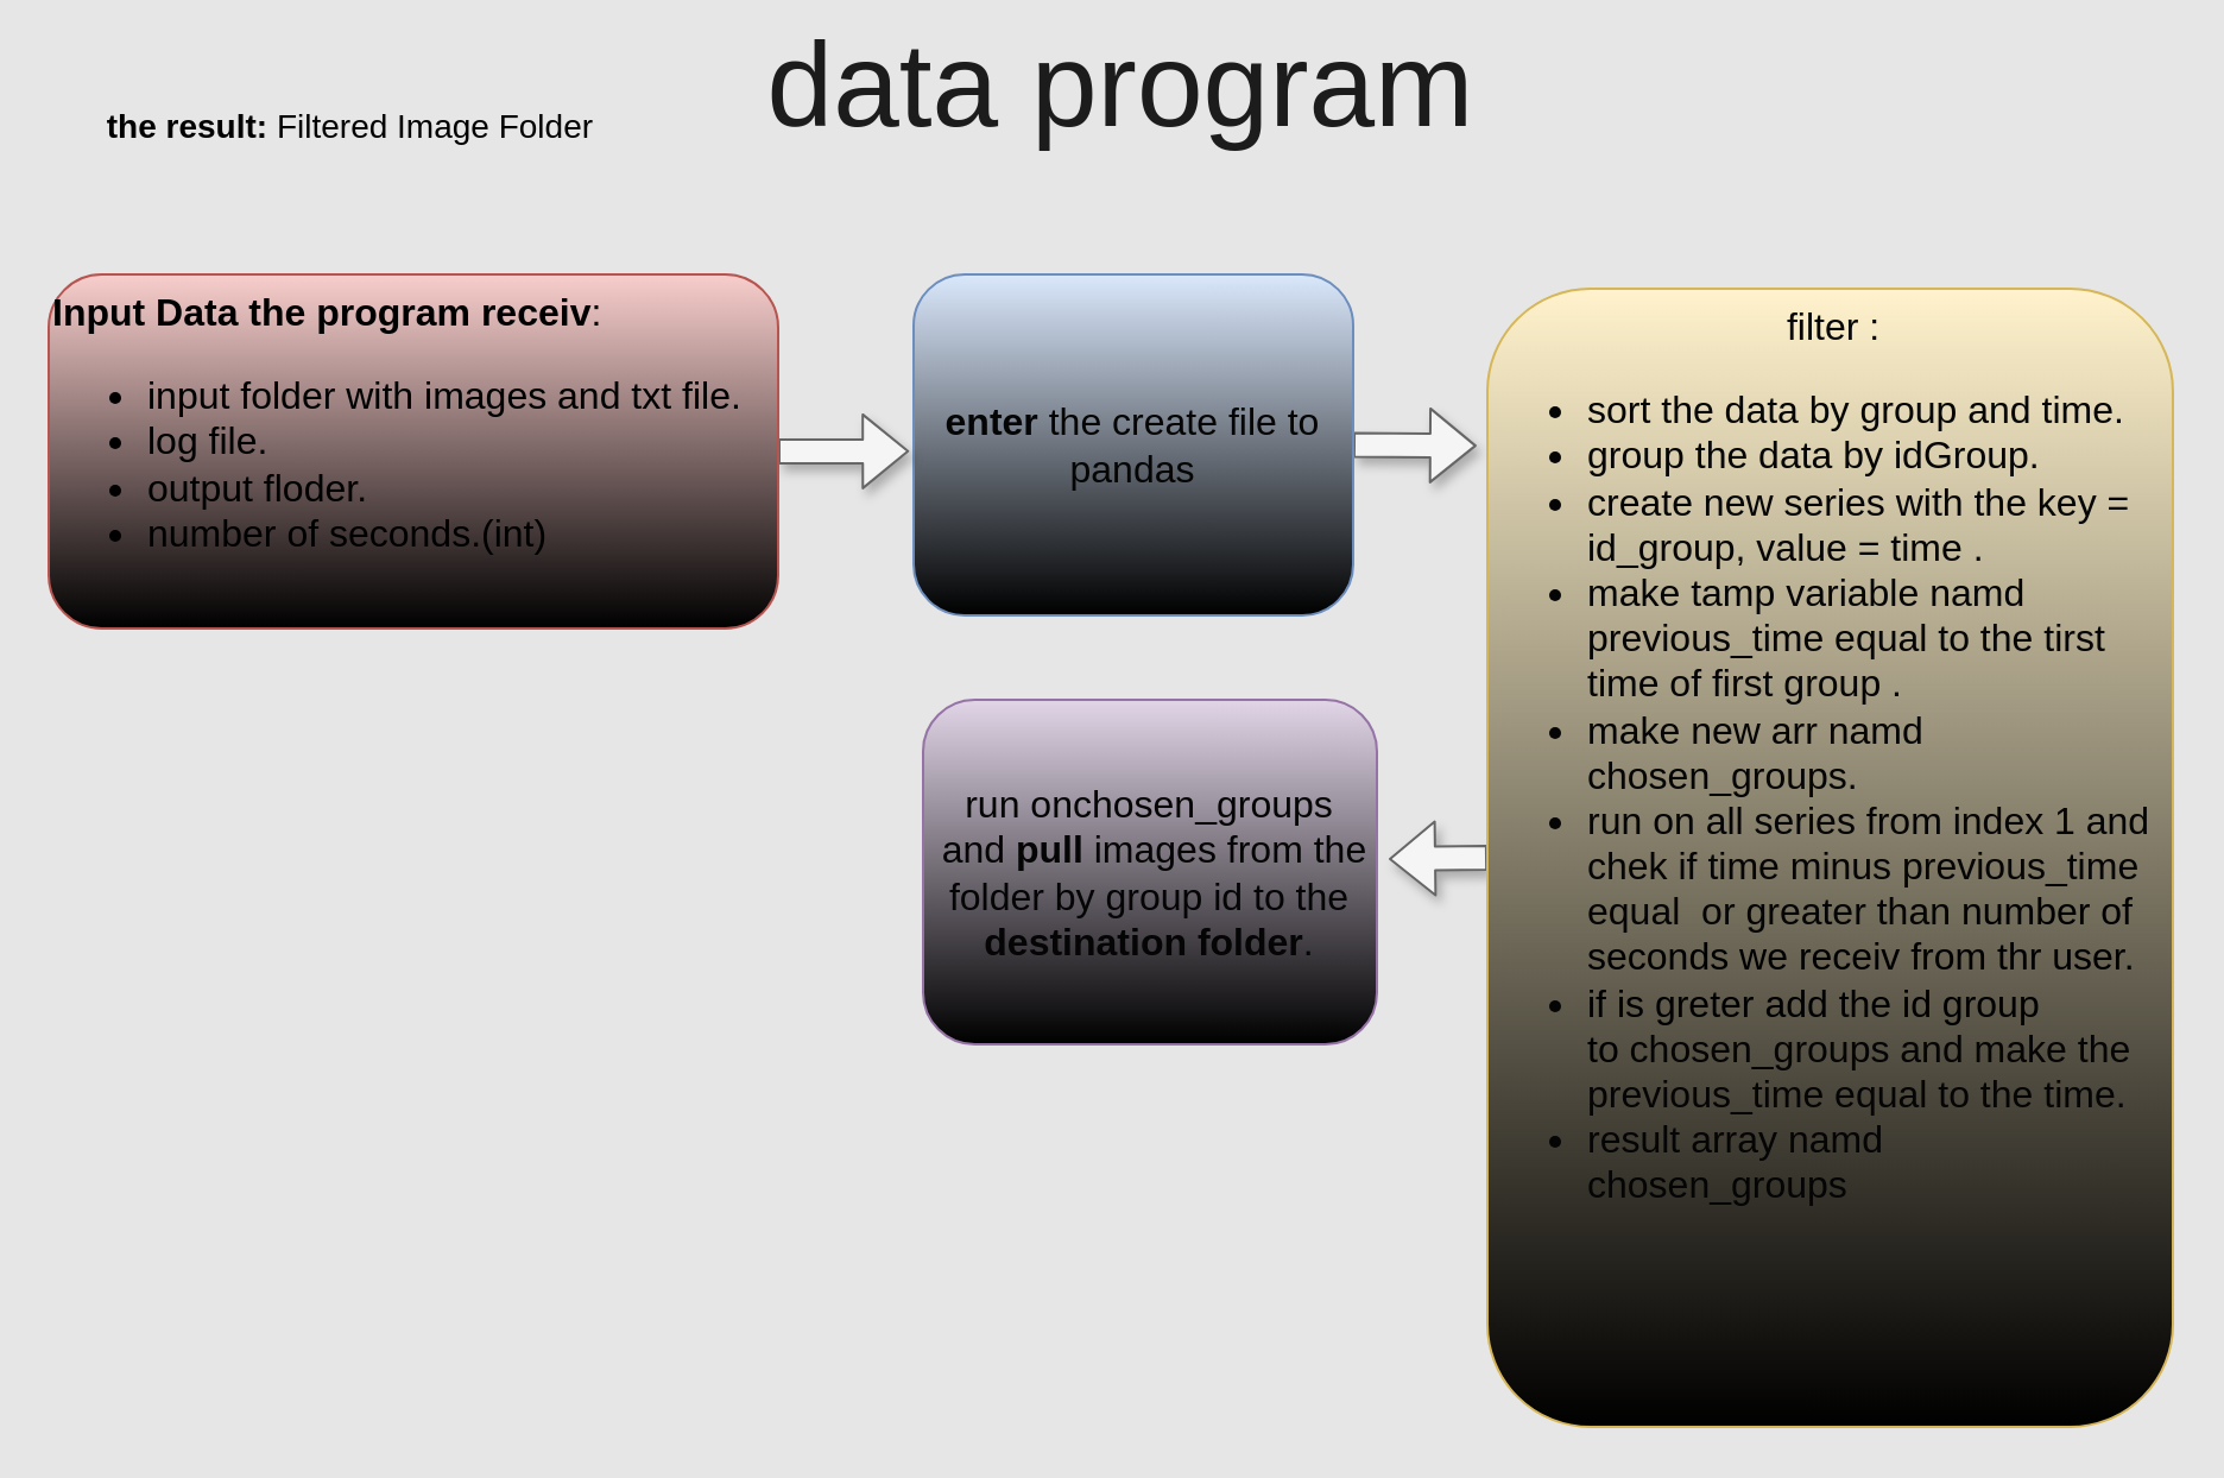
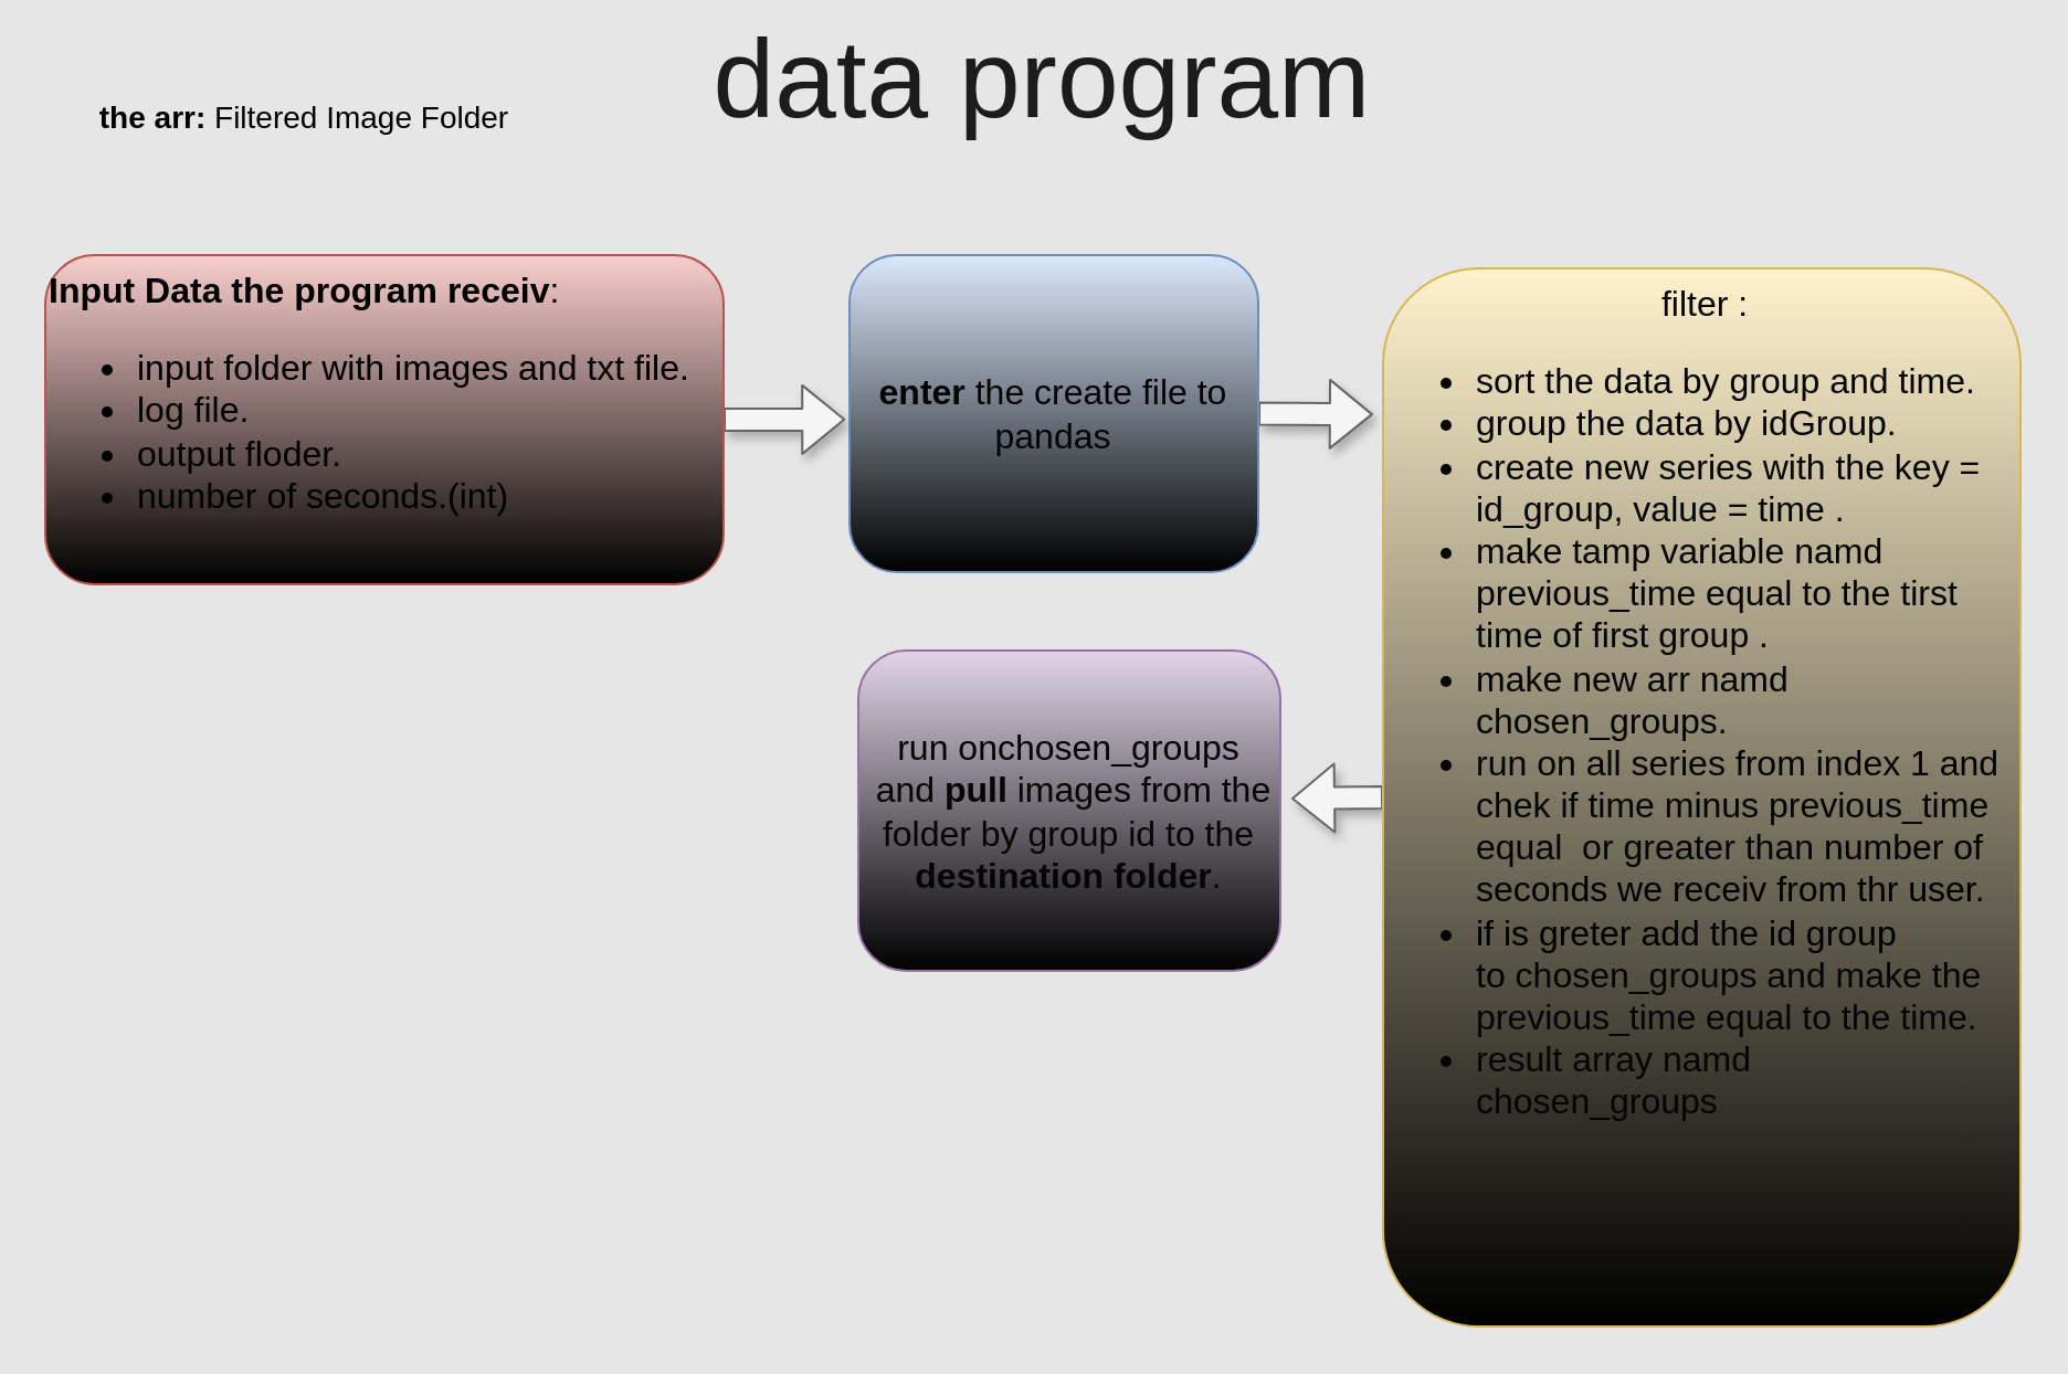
- <mxCell id="5" value="&lt;span style=&quot;font-size: 14px;&quot;&gt;&lt;b style=&quot;font-size: 14px;&quot;&gt;&amp;nbsp;the result:&lt;/b&gt;&amp;nbsp;Filtered Image Folder&lt;/span&gt;" style="text;strokeColor=none;align=left;fillColor=none;html=1;verticalAlign=middle;whiteSpace=wrap;rounded=0;glass=0;labelBackgroundColor=none;fontSize=14;fontColor=#000000;" parent="1" vertex="1"><mxGeometry x="39" y="38" width="254" height="30" as="geometry" /></mxCell>
+ <mxCell id="5" value="&lt;span style=&quot;font-size: 14px;&quot;&gt;&lt;b style=&quot;font-size: 14px;&quot;&gt;&amp;nbsp;the arr:&lt;/b&gt;&amp;nbsp;Filtered Image Folder&lt;/span&gt;" style="text;strokeColor=none;align=left;fillColor=none;html=1;verticalAlign=middle;whiteSpace=wrap;rounded=0;glass=0;labelBackgroundColor=none;fontSize=14;fontColor=#000000;" parent="1" vertex="1"><mxGeometry x="39" y="38" width="254" height="30" as="geometry" /></mxCell>
